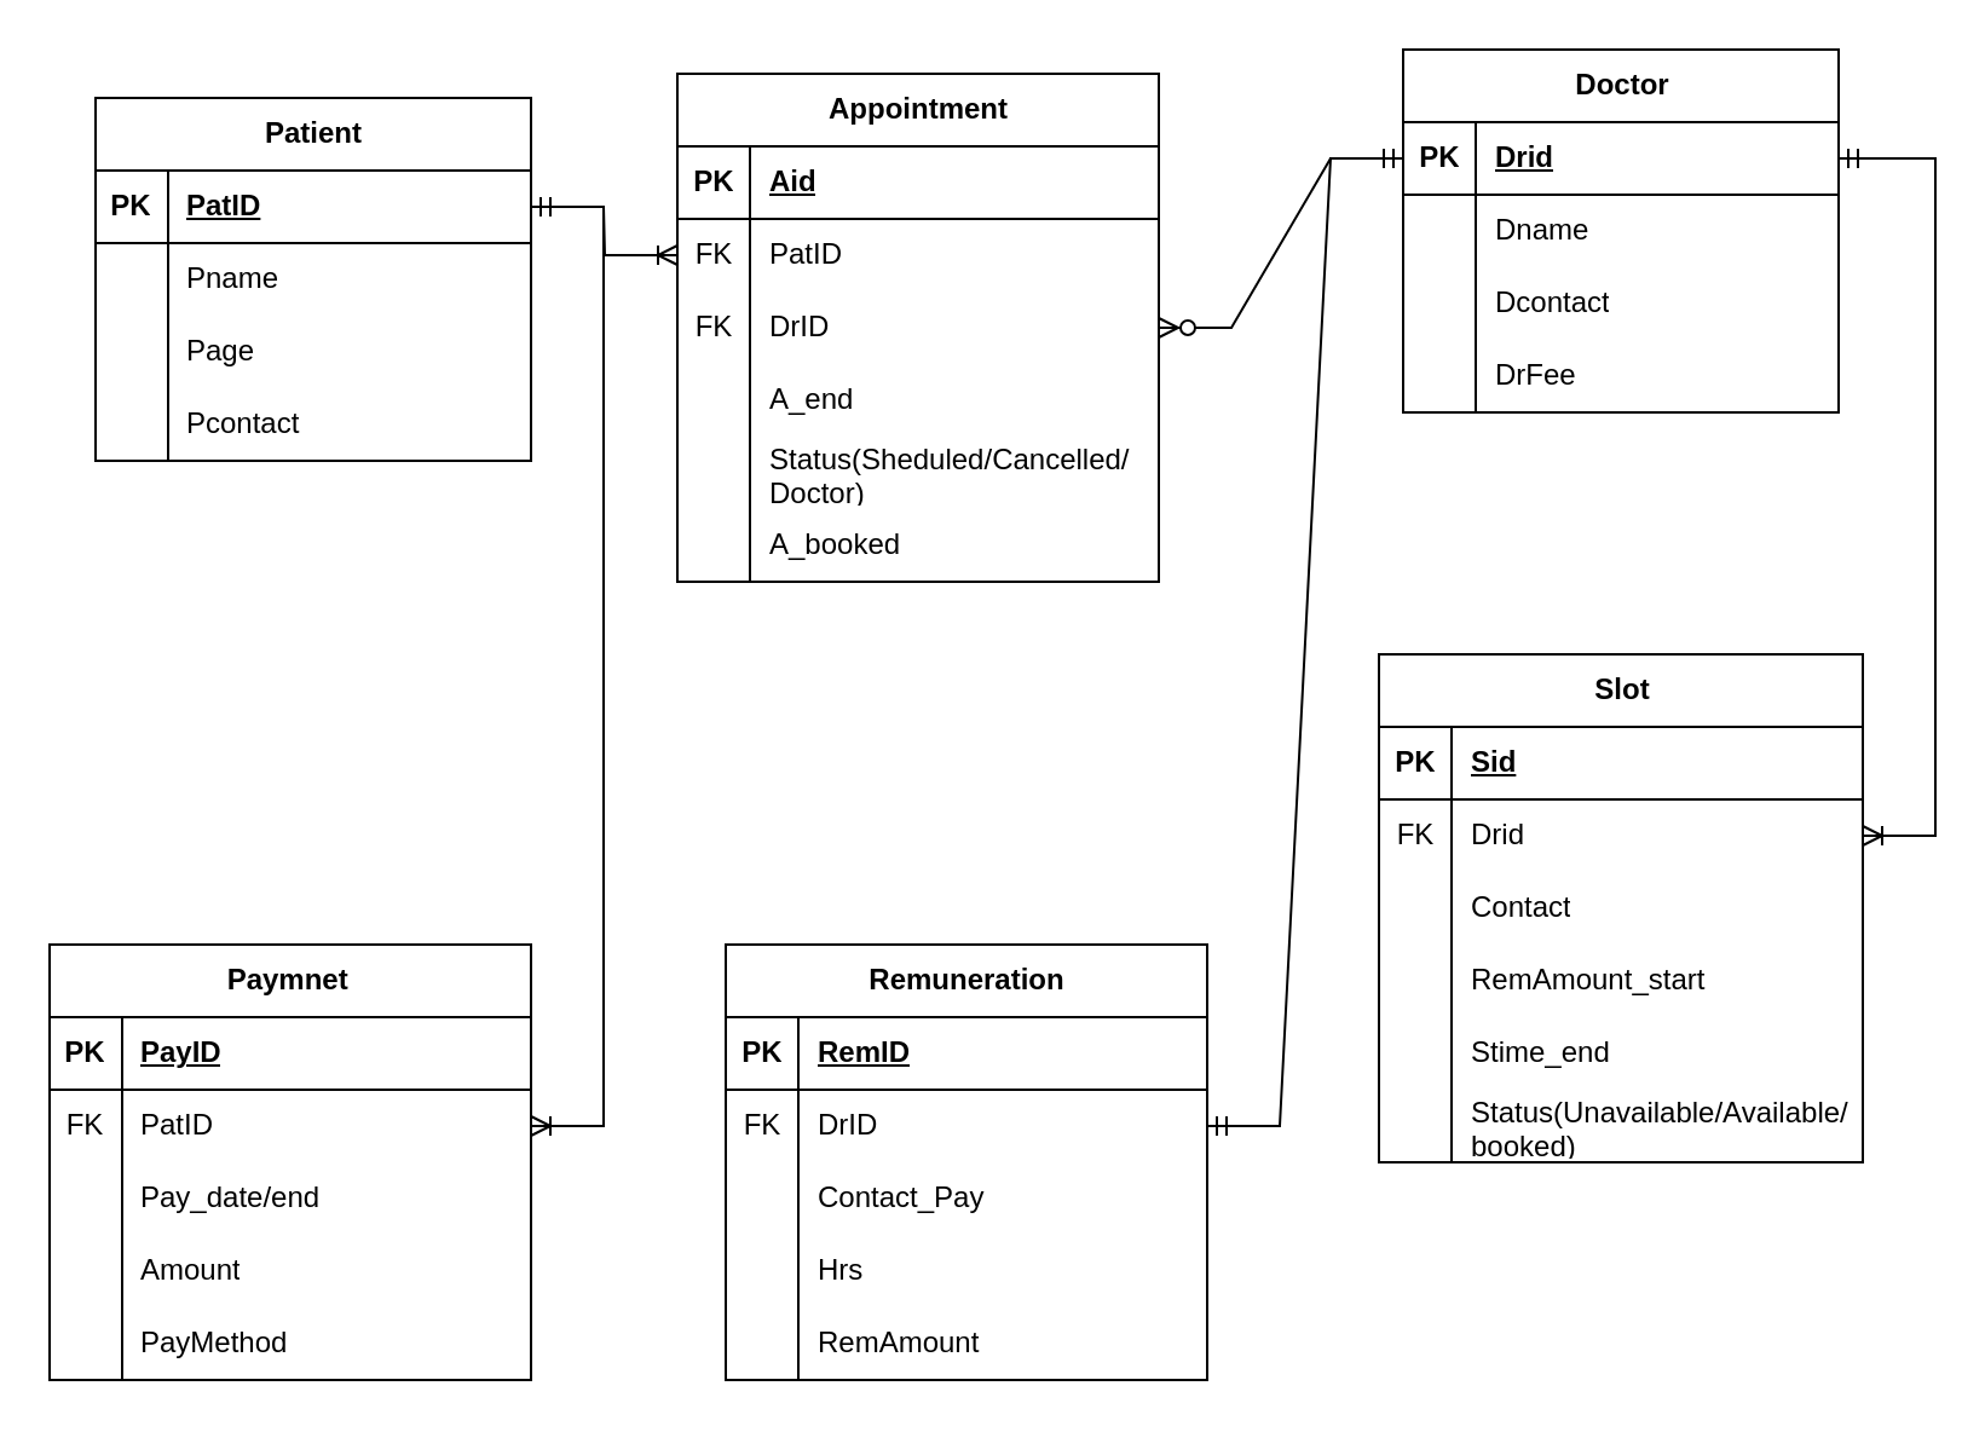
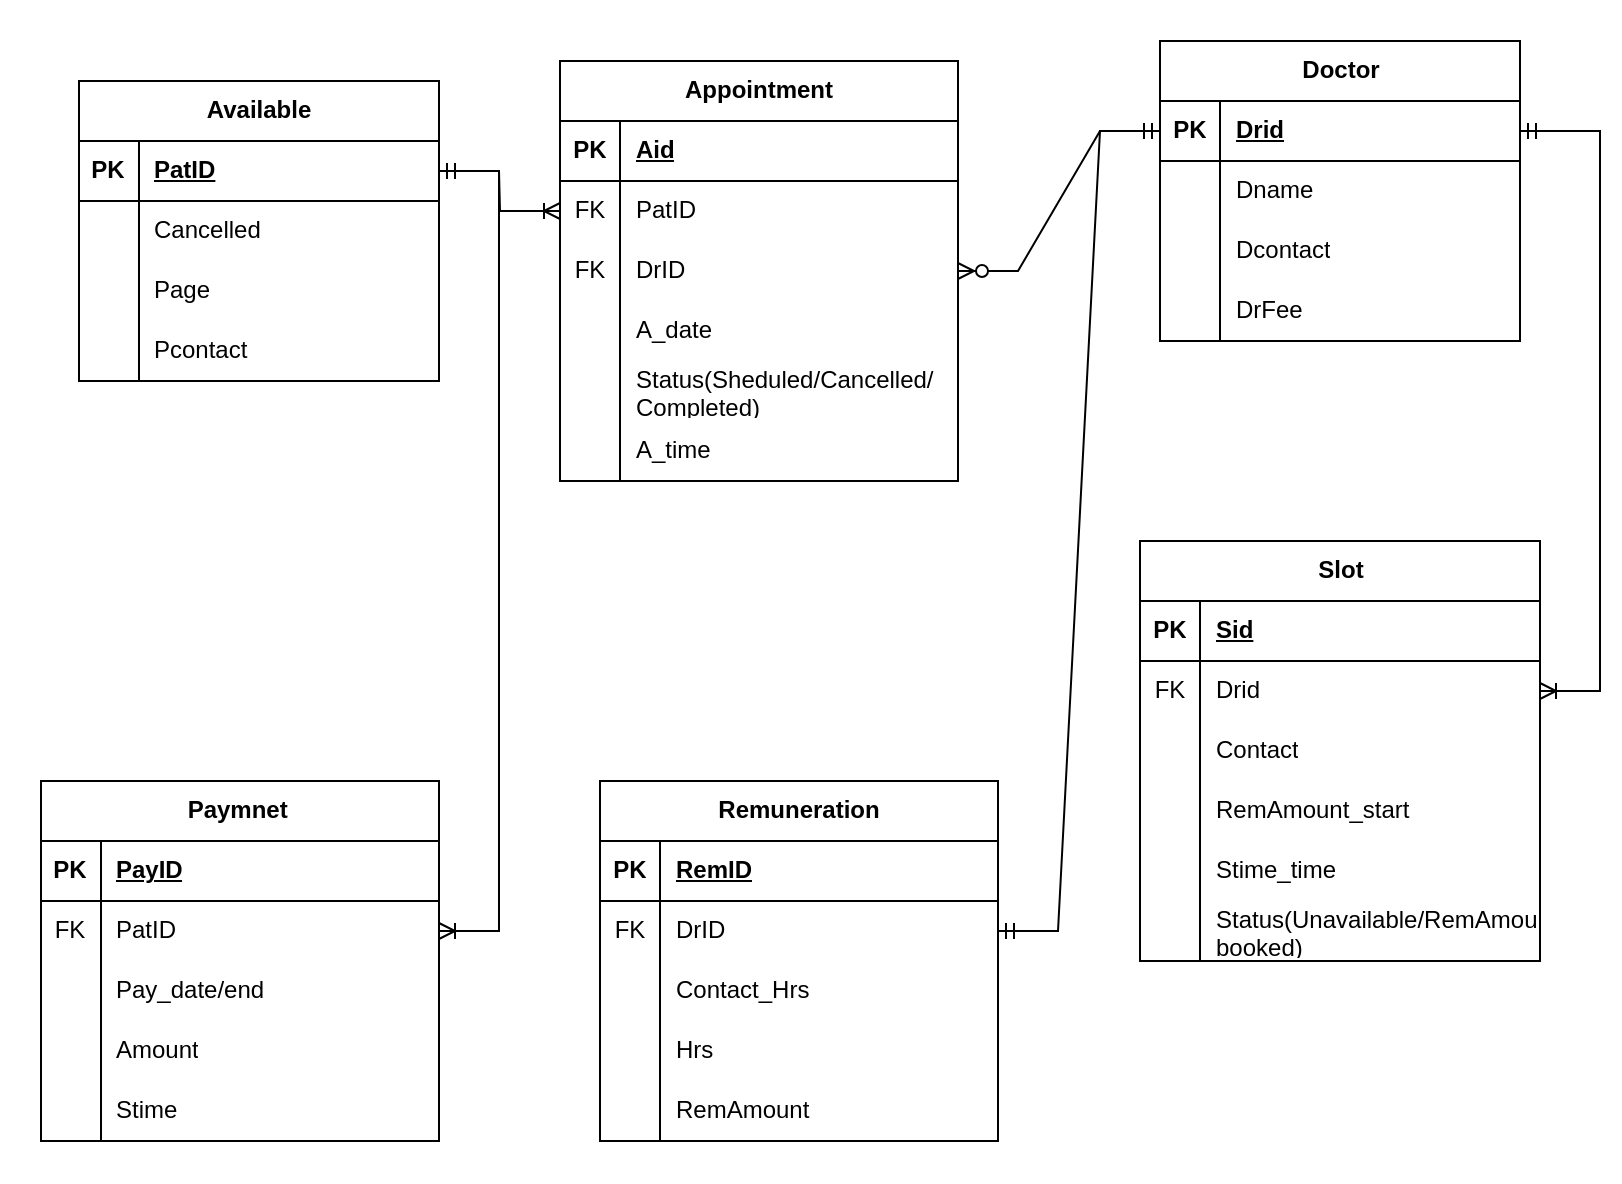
- <mxCell id="2" value="Patient" style="shape=table;startSize=30;container=1;collapsible=1;childLayout=tableLayout;fixedRows=1;rowLines=0;fontStyle=1;align=center;resizeLast=1;html=1;" vertex="1" parent="1"><mxGeometry x="39" y="40" width="180" height="150" as="geometry" /></mxCell>
+ <mxCell id="2" value="Available" style="shape=table;startSize=30;container=1;collapsible=1;childLayout=tableLayout;fixedRows=1;rowLines=0;fontStyle=1;align=center;resizeLast=1;html=1;" vertex="1" parent="1"><mxGeometry x="39" y="40" width="180" height="150" as="geometry" /></mxCell>
- <mxCell id="8" value="Pname" style="shape=partialRectangle;connectable=0;fillColor=none;top=0;left=0;bottom=0;right=0;align=left;spacingLeft=6;overflow=hidden;whiteSpace=wrap;html=1;" vertex="1" parent="6"><mxGeometry x="30" width="150" height="30" as="geometry"><mxRectangle width="150" height="30" as="alternateBounds" /></mxGeometry></mxCell>
+ <mxCell id="8" value="Cancelled" style="shape=partialRectangle;connectable=0;fillColor=none;top=0;left=0;bottom=0;right=0;align=left;spacingLeft=6;overflow=hidden;whiteSpace=wrap;html=1;" vertex="1" parent="6"><mxGeometry x="30" width="150" height="30" as="geometry"><mxRectangle width="150" height="30" as="alternateBounds" /></mxGeometry></mxCell>
- <mxCell id="40" value="A_end" style="shape=partialRectangle;connectable=0;fillColor=none;top=0;left=0;bottom=0;right=0;align=left;spacingLeft=6;overflow=hidden;whiteSpace=wrap;html=1;" vertex="1" parent="38"><mxGeometry x="30" width="169" height="30" as="geometry"><mxRectangle width="169" height="30" as="alternateBounds" /></mxGeometry></mxCell>
+ <mxCell id="40" value="A_date" style="shape=partialRectangle;connectable=0;fillColor=none;top=0;left=0;bottom=0;right=0;align=left;spacingLeft=6;overflow=hidden;whiteSpace=wrap;html=1;" vertex="1" parent="38"><mxGeometry x="30" width="169" height="30" as="geometry"><mxRectangle width="169" height="30" as="alternateBounds" /></mxGeometry></mxCell>
- <mxCell id="43" value="Status(Sheduled/Cancelled/&lt;div&gt;Doctor)&lt;/div&gt;" style="shape=partialRectangle;connectable=0;fillColor=none;top=0;left=0;bottom=0;right=0;align=left;spacingLeft=6;overflow=hidden;whiteSpace=wrap;html=1;" vertex="1" parent="41"><mxGeometry x="30" width="169" height="30" as="geometry"><mxRectangle width="169" height="30" as="alternateBounds" /></mxGeometry></mxCell>
+ <mxCell id="43" value="Status(Sheduled/Cancelled/&lt;div&gt;Completed)&lt;/div&gt;" style="shape=partialRectangle;connectable=0;fillColor=none;top=0;left=0;bottom=0;right=0;align=left;spacingLeft=6;overflow=hidden;whiteSpace=wrap;html=1;" vertex="1" parent="41"><mxGeometry x="30" width="169" height="30" as="geometry"><mxRectangle width="169" height="30" as="alternateBounds" /></mxGeometry></mxCell>
- <mxCell id="46" value="A_booked" style="shape=partialRectangle;connectable=0;fillColor=none;top=0;left=0;bottom=0;right=0;align=left;spacingLeft=6;overflow=hidden;whiteSpace=wrap;html=1;" vertex="1" parent="44"><mxGeometry x="30" width="169" height="30" as="geometry"><mxRectangle width="169" height="30" as="alternateBounds" /></mxGeometry></mxCell>
+ <mxCell id="46" value="A_time" style="shape=partialRectangle;connectable=0;fillColor=none;top=0;left=0;bottom=0;right=0;align=left;spacingLeft=6;overflow=hidden;whiteSpace=wrap;html=1;" vertex="1" parent="44"><mxGeometry x="30" width="169" height="30" as="geometry"><mxRectangle width="169" height="30" as="alternateBounds" /></mxGeometry></mxCell>
- <mxCell id="62" value="Stime_end" style="shape=partialRectangle;connectable=0;fillColor=none;top=0;left=0;bottom=0;right=0;align=left;spacingLeft=6;overflow=hidden;whiteSpace=wrap;html=1;" vertex="1" parent="60"><mxGeometry x="30" width="170" height="30" as="geometry"><mxRectangle width="170" height="30" as="alternateBounds" /></mxGeometry></mxCell>
+ <mxCell id="62" value="Stime_time" style="shape=partialRectangle;connectable=0;fillColor=none;top=0;left=0;bottom=0;right=0;align=left;spacingLeft=6;overflow=hidden;whiteSpace=wrap;html=1;" vertex="1" parent="60"><mxGeometry x="30" width="170" height="30" as="geometry"><mxRectangle width="170" height="30" as="alternateBounds" /></mxGeometry></mxCell>
- <mxCell id="65" value="Status(Unavailable/Available/&lt;div&gt;booked)&lt;/div&gt;" style="shape=partialRectangle;connectable=0;fillColor=none;top=0;left=0;bottom=0;right=0;align=left;spacingLeft=6;overflow=hidden;whiteSpace=wrap;html=1;" vertex="1" parent="63"><mxGeometry x="30" width="170" height="30" as="geometry"><mxRectangle width="170" height="30" as="alternateBounds" /></mxGeometry></mxCell>
+ <mxCell id="65" value="Status(Unavailable/RemAmount/&lt;div&gt;booked)&lt;/div&gt;" style="shape=partialRectangle;connectable=0;fillColor=none;top=0;left=0;bottom=0;right=0;align=left;spacingLeft=6;overflow=hidden;whiteSpace=wrap;html=1;" vertex="1" parent="63"><mxGeometry x="30" width="170" height="30" as="geometry"><mxRectangle width="170" height="30" as="alternateBounds" /></mxGeometry></mxCell>
- <mxCell id="91" value="Contact_Pay" style="shape=partialRectangle;connectable=0;fillColor=none;top=0;left=0;bottom=0;right=0;align=left;spacingLeft=6;overflow=hidden;whiteSpace=wrap;html=1;" vertex="1" parent="89"><mxGeometry x="30" width="169" height="30" as="geometry"><mxRectangle width="169" height="30" as="alternateBounds" /></mxGeometry></mxCell>
+ <mxCell id="91" value="Contact_Hrs" style="shape=partialRectangle;connectable=0;fillColor=none;top=0;left=0;bottom=0;right=0;align=left;spacingLeft=6;overflow=hidden;whiteSpace=wrap;html=1;" vertex="1" parent="89"><mxGeometry x="30" width="169" height="30" as="geometry"><mxRectangle width="169" height="30" as="alternateBounds" /></mxGeometry></mxCell>
- <mxCell id="81" value="PayMethod" style="shape=partialRectangle;connectable=0;fillColor=none;top=0;left=0;bottom=0;right=0;align=left;spacingLeft=6;overflow=hidden;whiteSpace=wrap;html=1;" vertex="1" parent="79"><mxGeometry x="30" width="169" height="30" as="geometry"><mxRectangle width="169" height="30" as="alternateBounds" /></mxGeometry></mxCell>
+ <mxCell id="81" value="Stime" style="shape=partialRectangle;connectable=0;fillColor=none;top=0;left=0;bottom=0;right=0;align=left;spacingLeft=6;overflow=hidden;whiteSpace=wrap;html=1;" vertex="1" parent="79"><mxGeometry x="30" width="169" height="30" as="geometry"><mxRectangle width="169" height="30" as="alternateBounds" /></mxGeometry></mxCell>
